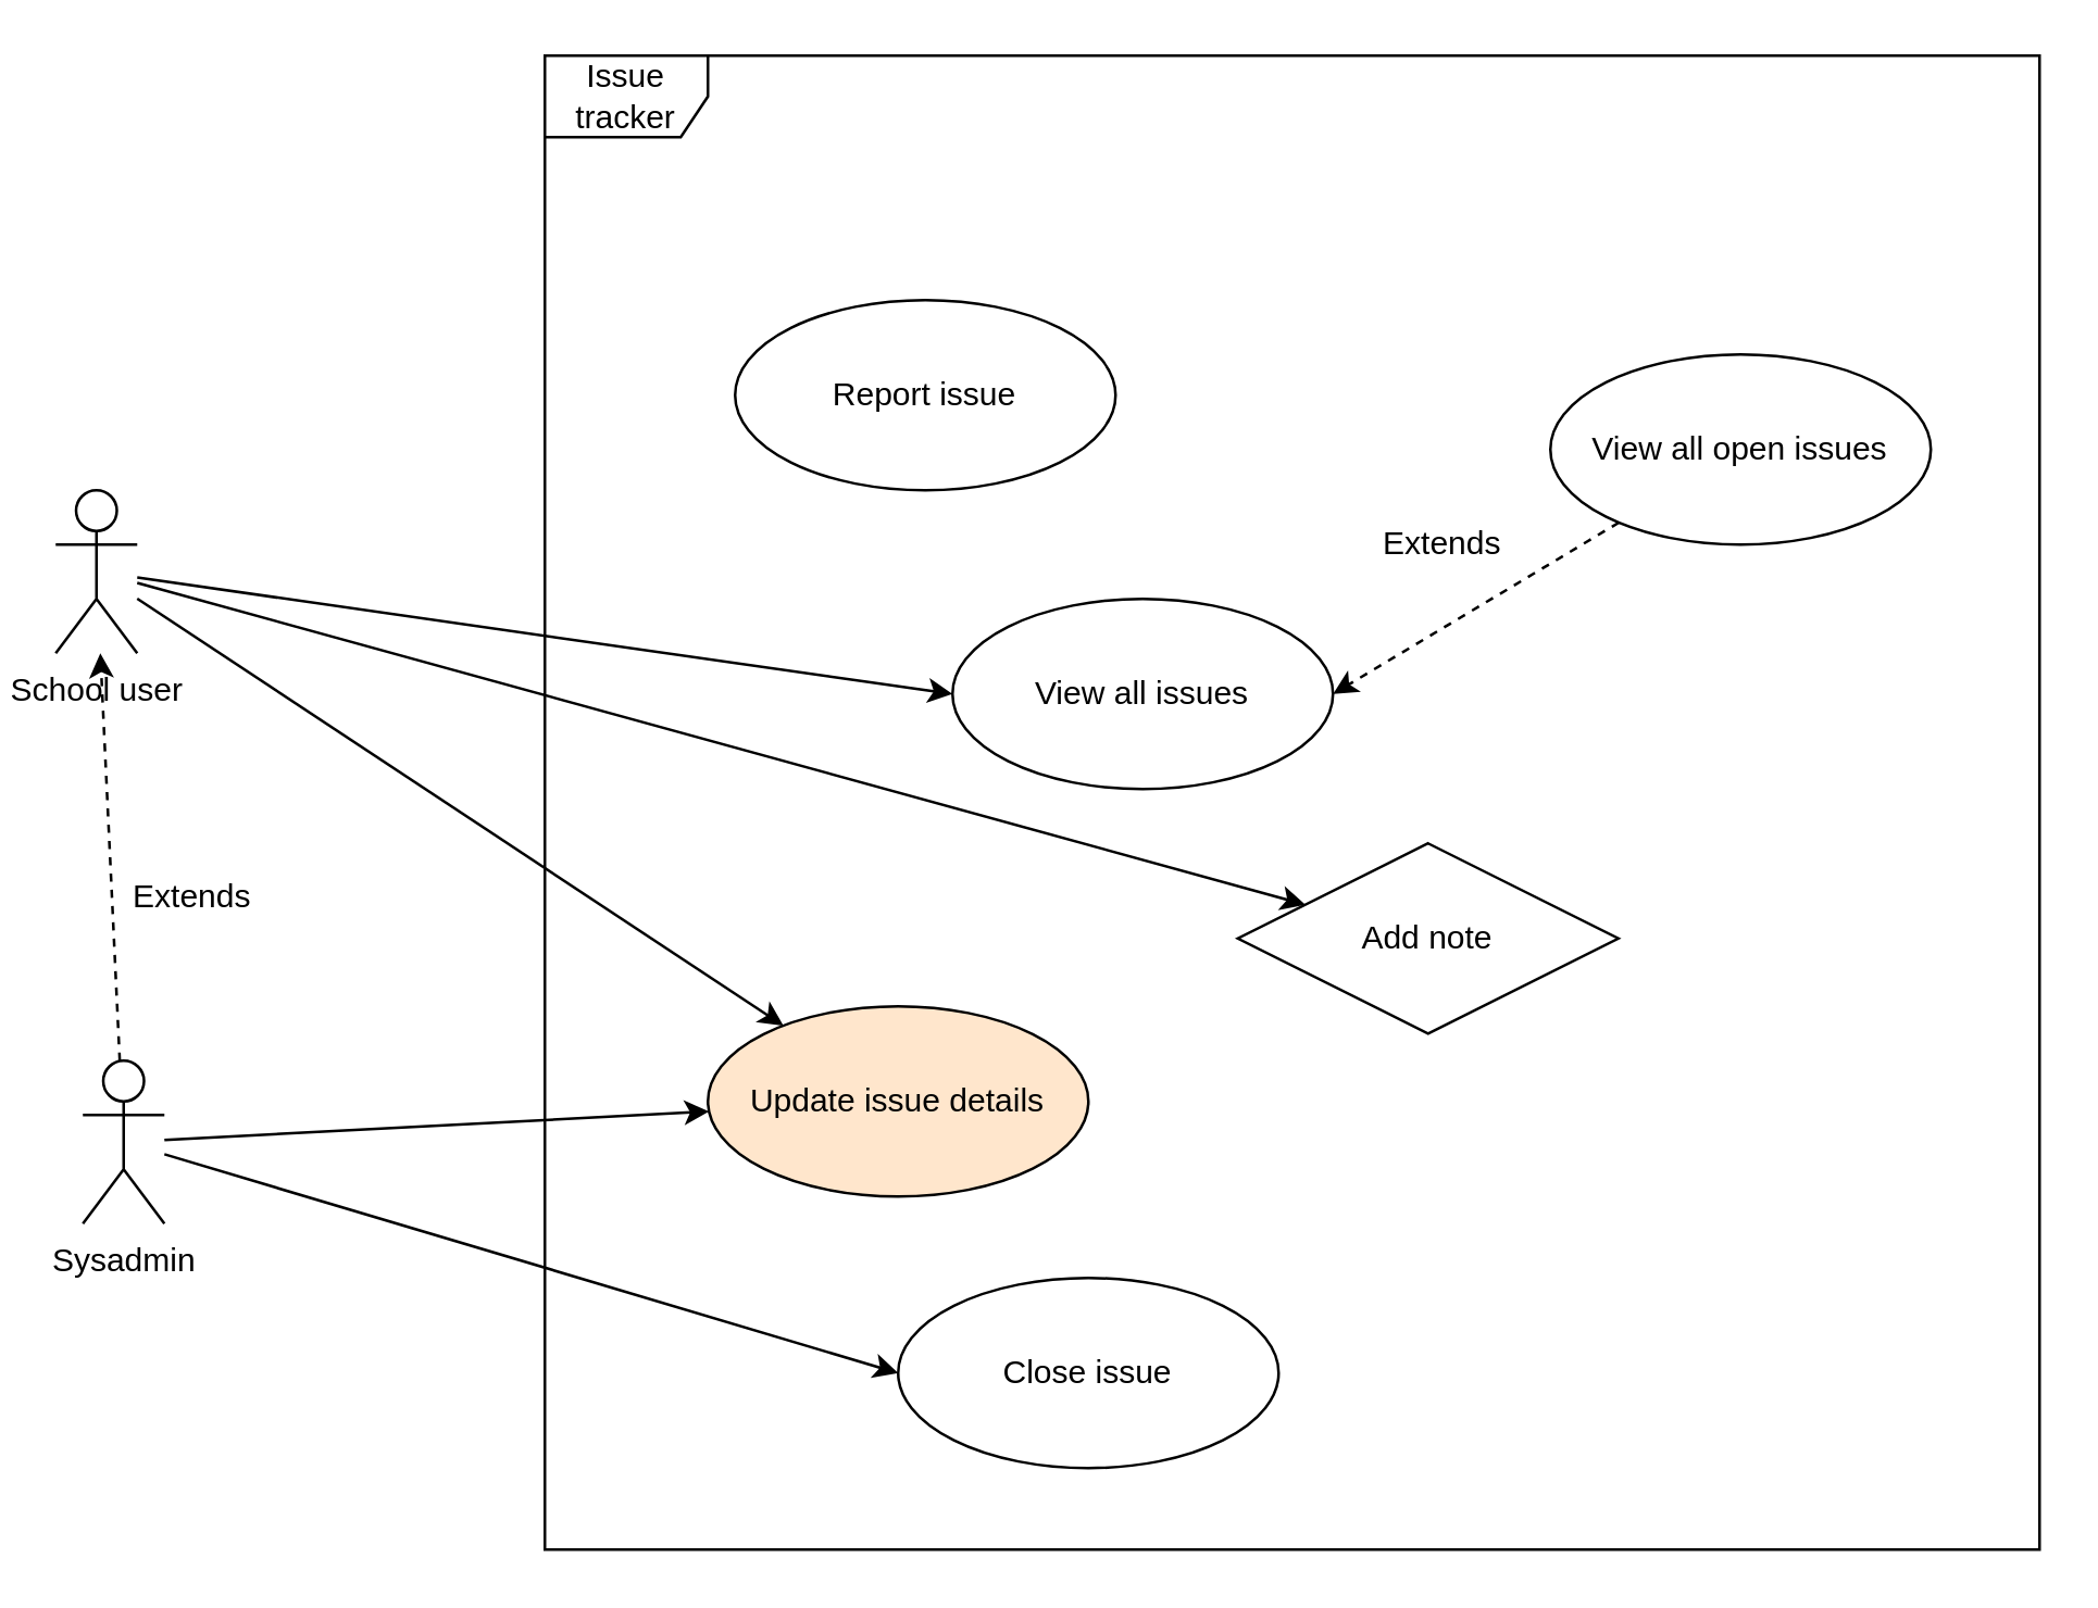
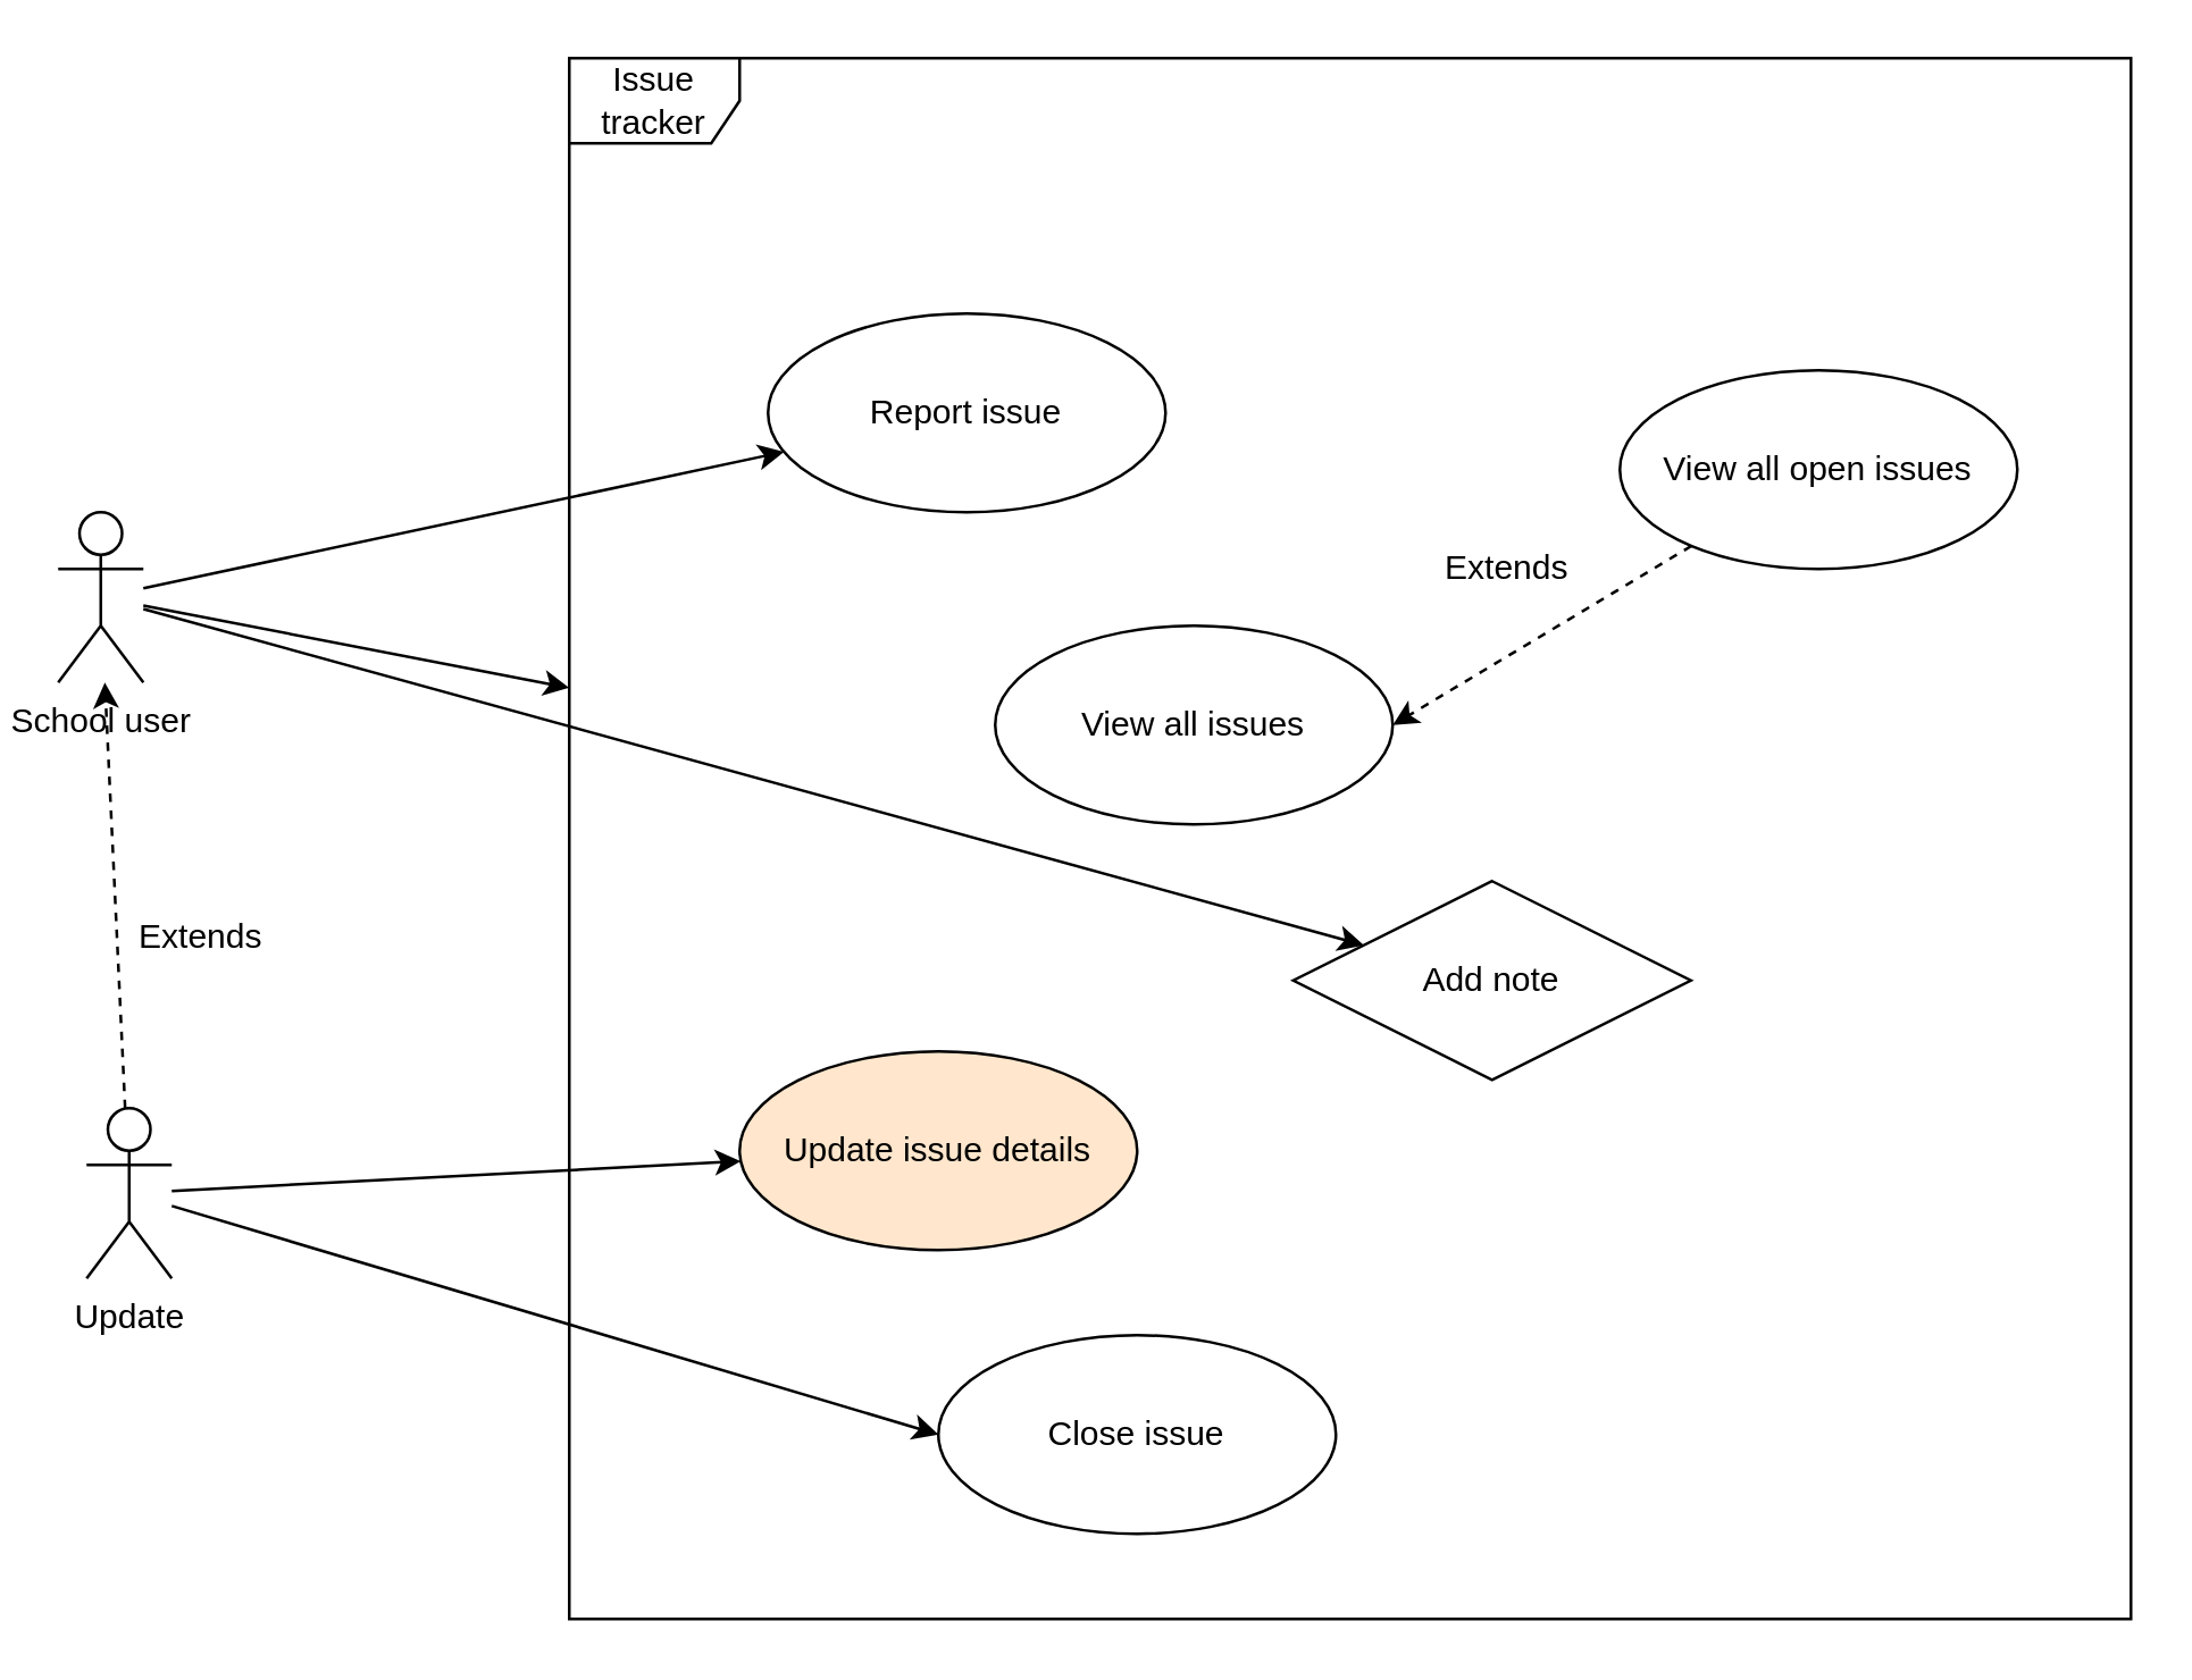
- <mxCell id="4" style="rounded=0;orthogonalLoop=1;jettySize=auto;html=1;entryX=0;entryY=0.5;entryDx=0;entryDy=0;strokeColor=#000000;" parent="1" source="7" target="8" edge="1"><mxGeometry relative="1" as="geometry" /></mxCell>
+ <mxCell id="4" style="rounded=0;orthogonalLoop=1;jettySize=auto;html=1;strokeColor=#000000;" parent="1" source="7" target="2" edge="1"><mxGeometry relative="1" as="geometry" /></mxCell>
- <mxCell id="6" style="edgeStyle=none;rounded=0;orthogonalLoop=1;jettySize=auto;html=1;strokeColor=#000000;" parent="1" source="7" target="10" edge="1"><mxGeometry relative="1" as="geometry" /></mxCell>
+ <mxCell id="6" style="edgeStyle=none;rounded=0;orthogonalLoop=1;jettySize=auto;html=1;strokeColor=#000000;" parent="1" source="7" target="9" edge="1"><mxGeometry relative="1" as="geometry" /></mxCell>
- <mxCell id="17" value="Sysadmin" style="shape=umlActor;verticalLabelPosition=bottom;verticalAlign=top;html=1;" vertex="1" parent="1"><mxGeometry x="30" y="390" width="30" height="60" as="geometry" /></mxCell>
+ <mxCell id="17" value="Update" style="shape=umlActor;verticalLabelPosition=bottom;verticalAlign=top;html=1;" vertex="1" parent="1"><mxGeometry x="30" y="390" width="30" height="60" as="geometry" /></mxCell>
